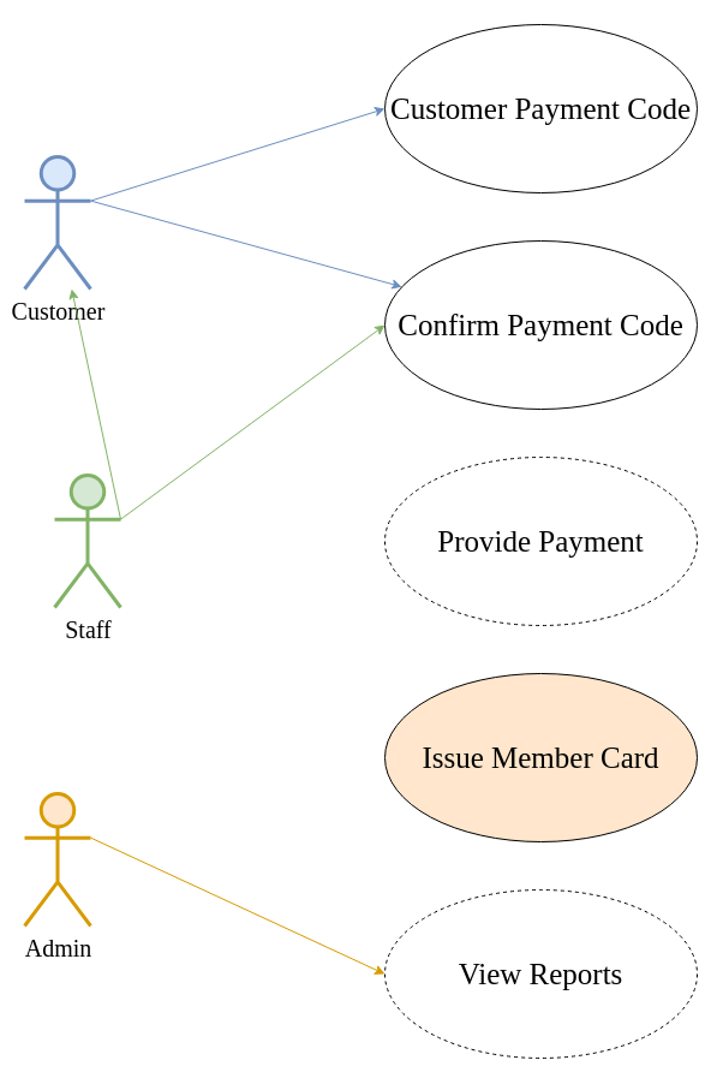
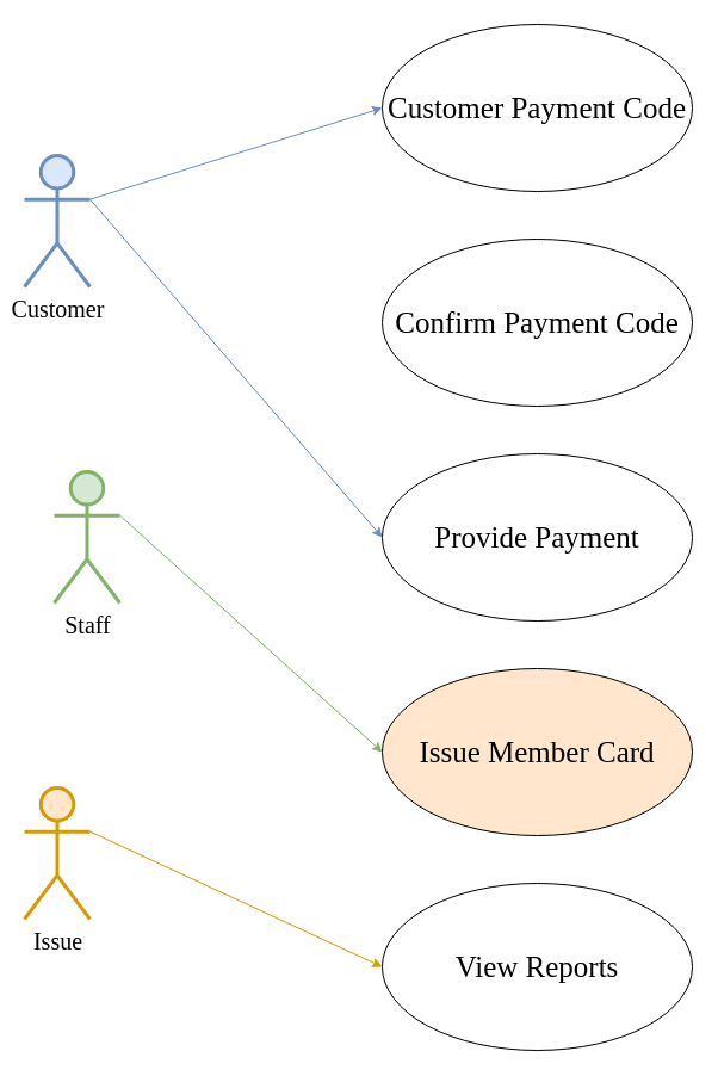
- <mxCell id="8" style="edgeStyle=none;rounded=0;orthogonalLoop=1;jettySize=auto;html=1;exitX=1;exitY=0.333;exitDx=0;exitDy=0;exitPerimeter=0;fillColor=#dae8fc;strokeColor=#6c8ebf;" edge="1" parent="1" source="10" target="3"><mxGeometry relative="1" as="geometry" /></mxCell>
+ <mxCell id="8" style="edgeStyle=none;rounded=0;orthogonalLoop=1;jettySize=auto;html=1;exitX=1;exitY=0.333;exitDx=0;exitDy=0;exitPerimeter=0;entryX=0;entryY=0.5;entryDx=0;entryDy=0;fillColor=#dae8fc;strokeColor=#6c8ebf;" edge="1" parent="1" source="10" target="4"><mxGeometry relative="1" as="geometry" /></mxCell>
- <mxCell id="13" style="edgeStyle=none;rounded=0;orthogonalLoop=1;jettySize=auto;html=1;exitX=1;exitY=0.333;exitDx=0;exitDy=0;exitPerimeter=0;strokeWidth=1;fillColor=#d5e8d4;strokeColor=#82b366;" edge="1" parent="1" source="14" target="10"><mxGeometry relative="1" as="geometry" /></mxCell>
+ <mxCell id="13" style="edgeStyle=none;rounded=0;orthogonalLoop=1;jettySize=auto;html=1;exitX=1;exitY=0.333;exitDx=0;exitDy=0;exitPerimeter=0;entryX=0;entryY=0.5;entryDx=0;entryDy=0;strokeWidth=1;fillColor=#d5e8d4;strokeColor=#82b366;" edge="1" parent="1" source="14" target="5"><mxGeometry relative="1" as="geometry" /></mxCell>
- <mxCell id="9" style="edgeStyle=none;rounded=0;orthogonalLoop=1;jettySize=auto;html=1;exitX=1;exitY=0.333;exitDx=0;exitDy=0;exitPerimeter=0;entryX=0;entryY=0.5;entryDx=0;entryDy=0;fillColor=#d5e8d4;strokeColor=#82b366;" edge="1" parent="1" source="14" target="3"><mxGeometry relative="1" as="geometry" /></mxCell>
- <mxCell id="4" value="&lt;font face=&quot;Poppins&quot; style=&quot;font-size: 25px&quot;&gt;Provide Payment&lt;/font&gt;&lt;br&gt;" style="ellipse;whiteSpace=wrap;html=1;dashed=1;" vertex="1" parent="1"><mxGeometry x="320" y="380" width="260" height="140" as="geometry" /></mxCell>
+ <mxCell id="4" value="&lt;font face=&quot;Poppins&quot; style=&quot;font-size: 25px&quot;&gt;Provide Payment&lt;/font&gt;&lt;br&gt;" style="ellipse;whiteSpace=wrap;html=1;" vertex="1" parent="1"><mxGeometry x="320" y="380" width="260" height="140" as="geometry" /></mxCell>
- <mxCell id="12" value="&lt;font style=&quot;font-size: 20px&quot;&gt;Admin&lt;/font&gt;" style="shape=umlActor;verticalLabelPosition=bottom;labelBackgroundColor=#ffffff;verticalAlign=top;html=1;outlineConnect=0;fontFamily=Poppins;strokeWidth=3;fillColor=#ffe6cc;strokeColor=#d79b00;" vertex="1" parent="1"><mxGeometry x="20" y="660" width="55" height="110" as="geometry" /></mxCell>
+ <mxCell id="12" value="&lt;font style=&quot;font-size: 20px&quot;&gt;Issue&lt;/font&gt;" style="shape=umlActor;verticalLabelPosition=bottom;labelBackgroundColor=#ffffff;verticalAlign=top;html=1;outlineConnect=0;fontFamily=Poppins;strokeWidth=3;fillColor=#ffe6cc;strokeColor=#d79b00;" vertex="1" parent="1"><mxGeometry x="20" y="660" width="55" height="110" as="geometry" /></mxCell>
- <mxCell id="6" value="&lt;font style=&quot;font-size: 25px&quot; face=&quot;Poppins&quot;&gt;View Reports&lt;/font&gt;" style="ellipse;whiteSpace=wrap;html=1;dashed=1;" vertex="1" parent="1"><mxGeometry x="320" y="740" width="260" height="140" as="geometry" /></mxCell>
+ <mxCell id="6" value="&lt;font style=&quot;font-size: 25px&quot; face=&quot;Poppins&quot;&gt;View Reports&lt;/font&gt;" style="ellipse;whiteSpace=wrap;html=1;" vertex="1" parent="1"><mxGeometry x="320" y="740" width="260" height="140" as="geometry" /></mxCell>
